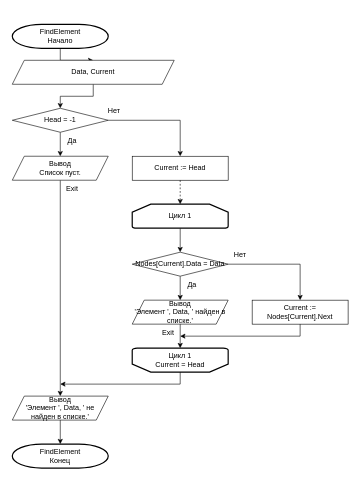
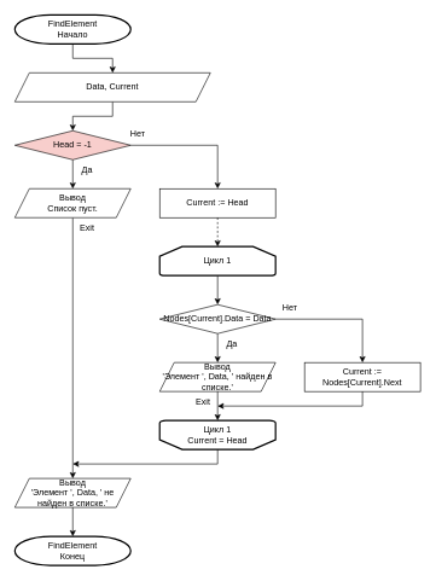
- <mxCell id="3" value="FindElement&lt;div&gt;Начало&lt;/div&gt;" style="strokeWidth=2;html=1;shape=mxgraph.flowchart.terminator;whiteSpace=wrap;" vertex="1" parent="1"><mxGeometry x="20" y="40" width="160" height="40" as="geometry" /></mxCell>
+ <mxCell id="3" value="FindElement&lt;div&gt;Начало&lt;/div&gt;" style="strokeWidth=2;html=1;shape=mxgraph.flowchart.terminator;whiteSpace=wrap;" vertex="1" parent="1"><mxGeometry x="20" y="20" width="160" height="40" as="geometry" /></mxCell>
- <mxCell id="7" value="Head = -1" style="rhombus;whiteSpace=wrap;html=1;" vertex="1" parent="1"><mxGeometry x="20" y="180" width="160" height="40" as="geometry" /></mxCell>
+ <mxCell id="7" value="Head = -1" style="rhombus;whiteSpace=wrap;html=1;fillColor=#f8cecc;" vertex="1" parent="1"><mxGeometry x="20" y="180" width="160" height="40" as="geometry" /></mxCell>
